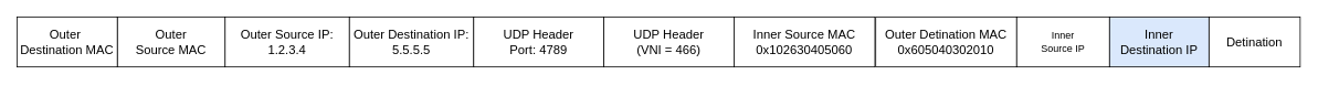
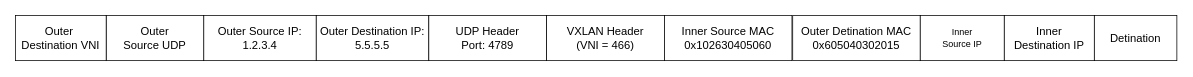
- <mxCell id="4" value="Outer&amp;nbsp;&lt;br style=&quot;font-size: 15px;&quot;&gt;Destination MAC" style="rounded=0;whiteSpace=wrap;html=1;fontSize=15;" parent="1" vertex="1"><mxGeometry x="20" y="20" width="121" height="60" as="geometry" /></mxCell>
+ <mxCell id="4" value="Outer&amp;nbsp;&lt;br style=&quot;font-size: 15px;&quot;&gt;Destination VNI" style="rounded=0;whiteSpace=wrap;html=1;fontSize=15;" parent="1" vertex="1"><mxGeometry x="20" y="20" width="121" height="60" as="geometry" /></mxCell>
- <mxCell id="3" value="Outer&lt;br style=&quot;font-size: 15px;&quot;&gt;Source MAC" style="rounded=0;whiteSpace=wrap;html=1;fontSize=15;" parent="1" vertex="1"><mxGeometry x="141" y="20" width="130" height="60" as="geometry" /></mxCell>
+ <mxCell id="3" value="Outer&lt;br style=&quot;font-size: 15px;&quot;&gt;Source UDP" style="rounded=0;whiteSpace=wrap;html=1;fontSize=15;" parent="1" vertex="1"><mxGeometry x="141" y="20" width="130" height="60" as="geometry" /></mxCell>
- <mxCell id="7" value="UDP Header&lt;br style=&quot;font-size: 15px;&quot;&gt;(VNI = 466)" style="rounded=0;whiteSpace=wrap;html=1;fontSize=15;" parent="1" vertex="1"><mxGeometry x="728" y="20" width="157" height="60" as="geometry" /></mxCell>
+ <mxCell id="7" value="VXLAN Header&lt;br style=&quot;font-size: 15px;&quot;&gt;(VNI = 466)" style="rounded=0;whiteSpace=wrap;html=1;fontSize=15;" parent="1" vertex="1"><mxGeometry x="728" y="20" width="157" height="60" as="geometry" /></mxCell>
- <mxCell id="9" value="Outer Detination MAC&lt;br style=&quot;font-size: 15px;&quot;&gt;0x605040302010" style="rounded=0;whiteSpace=wrap;html=1;fontSize=15;" parent="1" vertex="1"><mxGeometry x="1056" y="20" width="170" height="60" as="geometry" /></mxCell>
+ <mxCell id="9" value="Outer Detination MAC&lt;br style=&quot;font-size: 15px;&quot;&gt;0x605040302015" style="rounded=0;whiteSpace=wrap;html=1;fontSize=15;" parent="1" vertex="1"><mxGeometry x="1056" y="20" width="170" height="60" as="geometry" /></mxCell>
- <mxCell id="11" value="Inner&lt;br style=&quot;font-size: 15px;&quot;&gt;Destination IP" style="rounded=0;whiteSpace=wrap;html=1;fontSize=15;fillColor=#dae8fc;" parent="1" vertex="1"><mxGeometry x="1338" y="20" width="120" height="60" as="geometry" /></mxCell>
+ <mxCell id="11" value="Inner&lt;br style=&quot;font-size: 15px;&quot;&gt;Destination IP" style="rounded=0;whiteSpace=wrap;html=1;fontSize=15;" parent="1" vertex="1"><mxGeometry x="1338" y="20" width="120" height="60" as="geometry" /></mxCell>
